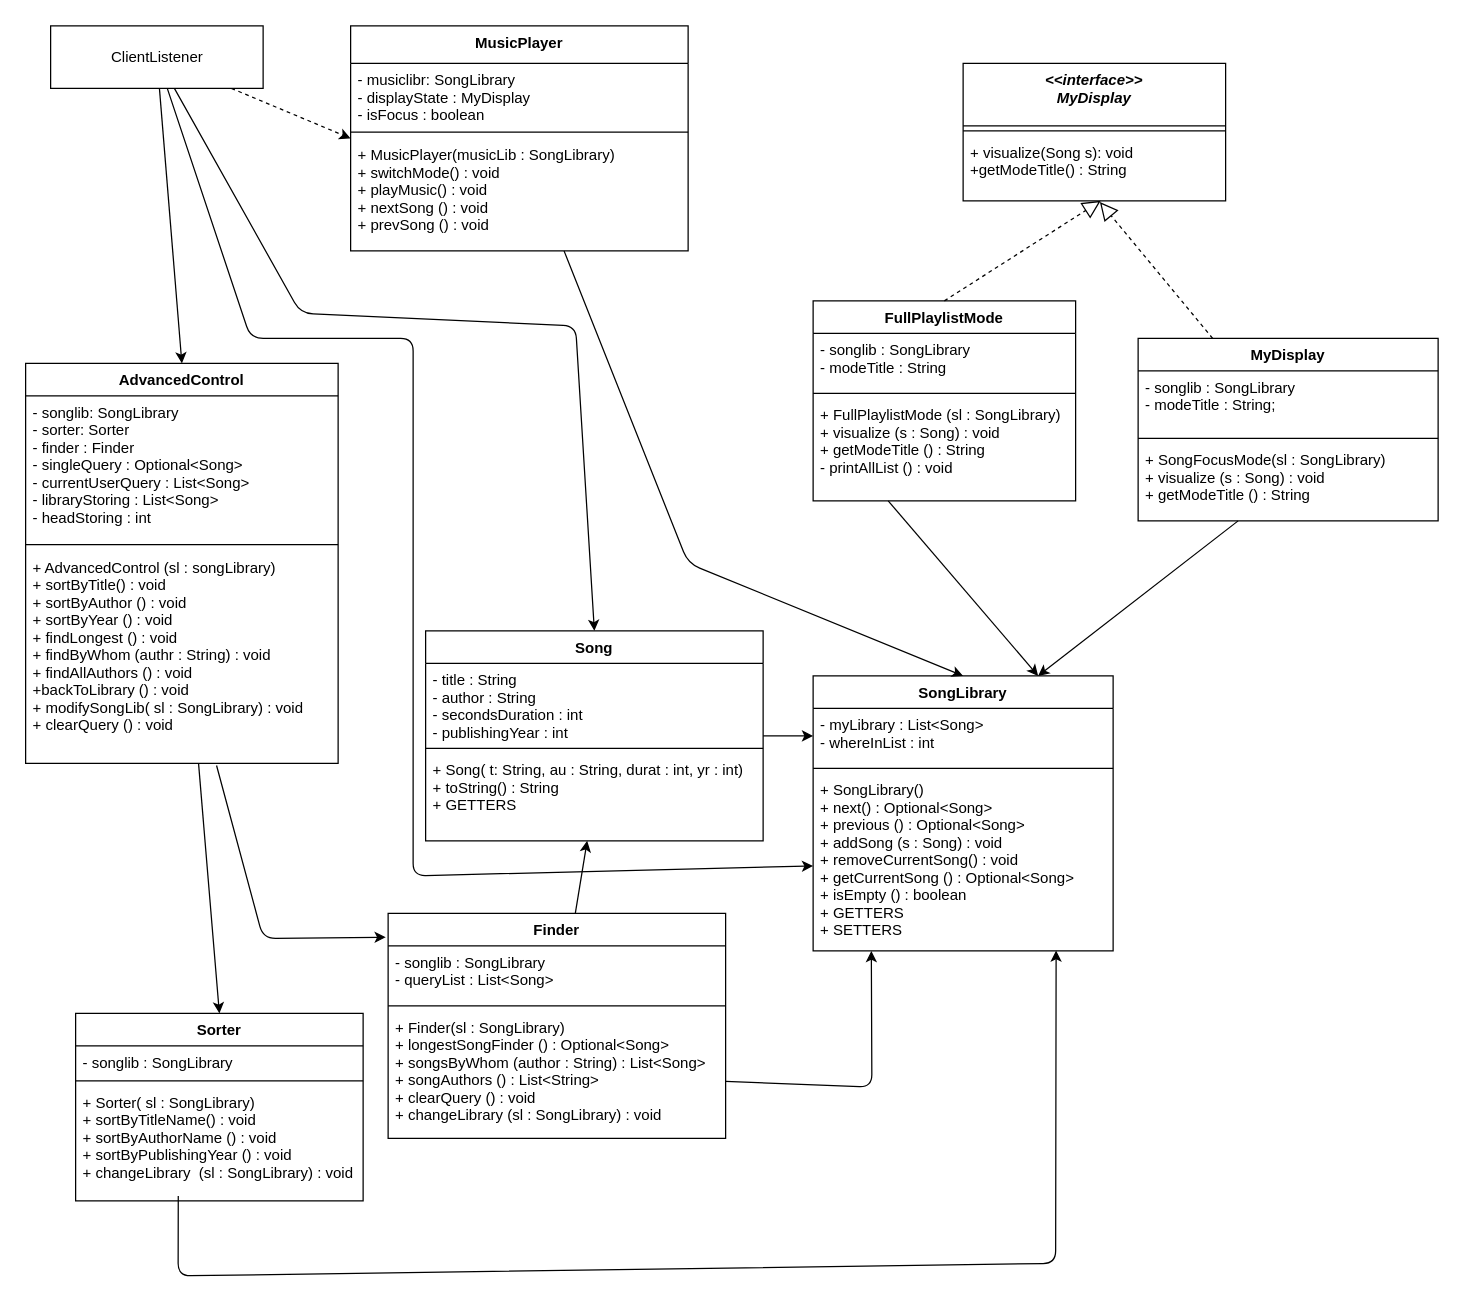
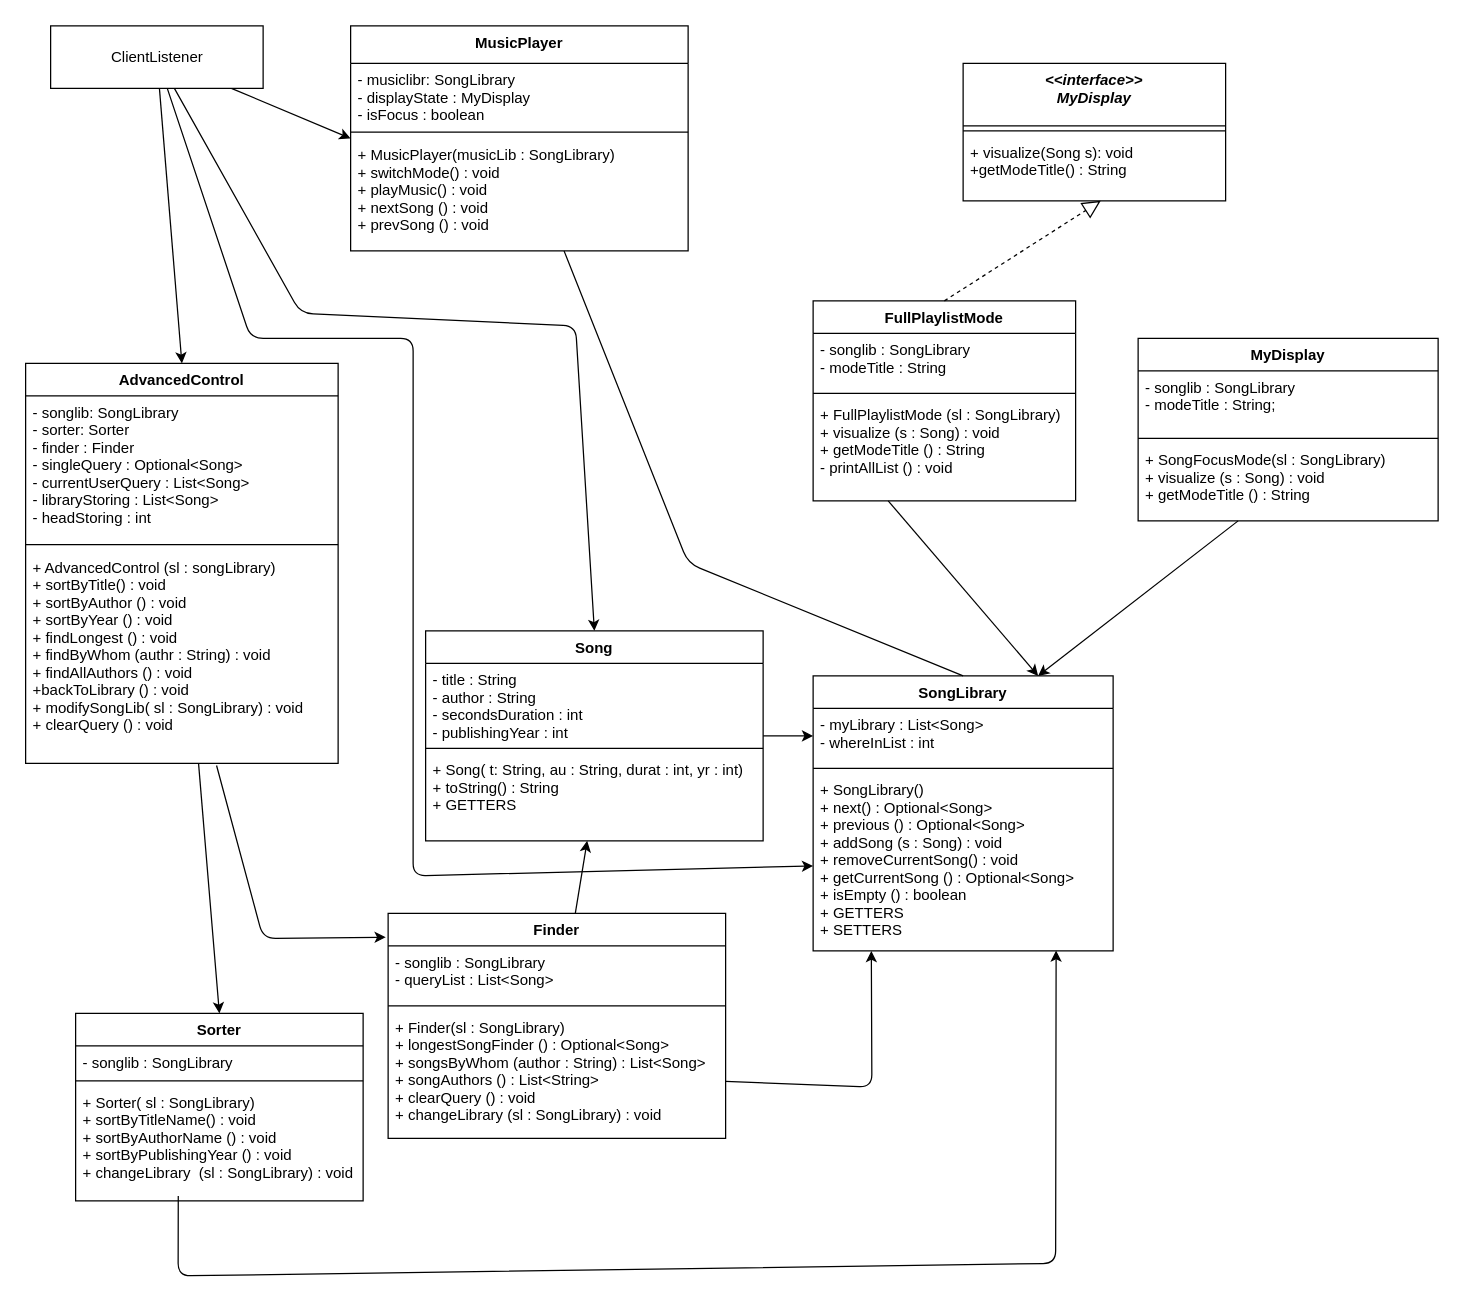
- <mxCell id="15" style="edgeStyle=none;html=1;entryX=0;entryY=0.5;entryDx=0;entryDy=0;dashed=1;" parent="1" source="18" target="10" edge="1"><mxGeometry relative="1" as="geometry" /></mxCell>
+ <mxCell id="15" style="edgeStyle=none;html=1;entryX=0;entryY=0.5;entryDx=0;entryDy=0;" parent="1" source="18" target="10" edge="1"><mxGeometry relative="1" as="geometry" /></mxCell>
- <mxCell id="34" value="" style="endArrow=block;dashed=1;endFill=0;endSize=12;html=1;entryX=0.521;entryY=1.018;entryDx=0;entryDy=0;entryPerimeter=0;" parent="1" source="28" target="4" edge="1"><mxGeometry width="160" relative="1" as="geometry"><mxPoint x="570" y="250" as="sourcePoint" /><mxPoint x="730" y="250" as="targetPoint" /></mxGeometry></mxCell>
- <mxCell id="9" style="edgeStyle=none;html=1;entryX=0.5;entryY=0;entryDx=0;entryDy=0;" parent="1" source="10" target="5" edge="1"><mxGeometry relative="1" as="geometry"><Array as="points"><mxPoint x="550" y="450" /></Array></mxGeometry></mxCell>
+ <mxCell id="9" style="edgeStyle=none;html=1;entryX=0.5;entryY=0;entryDx=0;entryDy=0;endArrow=none;" parent="1" source="10" target="5" edge="1"><mxGeometry relative="1" as="geometry"><Array as="points"><mxPoint x="550" y="450" /></Array></mxGeometry></mxCell>
